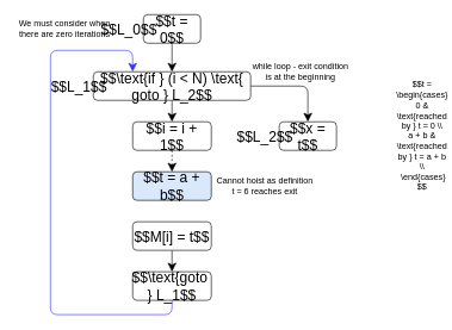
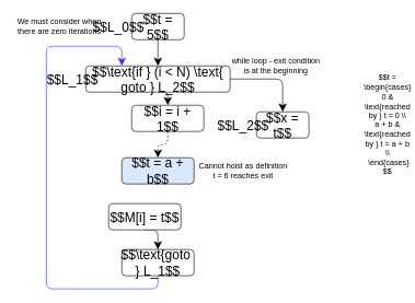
- <mxCell id="3" value="$$t = 0$$" style="rounded=1;whiteSpace=wrap;html=1;fontSize=20;" vertex="1" parent="1"><mxGeometry x="200" y="20" width="80" height="40" as="geometry" /></mxCell>
+ <mxCell id="3" value="$$t = 5$$" style="rounded=1;whiteSpace=wrap;html=1;fontSize=20;" vertex="1" parent="1"><mxGeometry x="200" y="20" width="80" height="40" as="geometry" /></mxCell>
- <mxCell id="10" value="$$i = i + 1$$" style="rounded=1;whiteSpace=wrap;html=1;fontSize=20;" vertex="1" parent="1"><mxGeometry x="185" y="170" width="110" height="40" as="geometry" /></mxCell>
+ <mxCell id="10" value="$$i = i + 1$$" style="rounded=1;whiteSpace=wrap;html=1;fontSize=20;" vertex="1" parent="1"><mxGeometry x="200" y="160" width="110" height="40" as="geometry" /></mxCell>
- <mxCell id="13" value="$$M[i] = t$$" style="rounded=1;whiteSpace=wrap;html=1;fontSize=20;" vertex="1" parent="1"><mxGeometry x="185" y="310" width="110" height="40" as="geometry" /></mxCell>
+ <mxCell id="13" value="$$M[i] = t$$" style="rounded=1;whiteSpace=wrap;html=1;fontSize=20;" vertex="1" parent="1"><mxGeometry x="165" y="310" width="110" height="40" as="geometry" /></mxCell>
